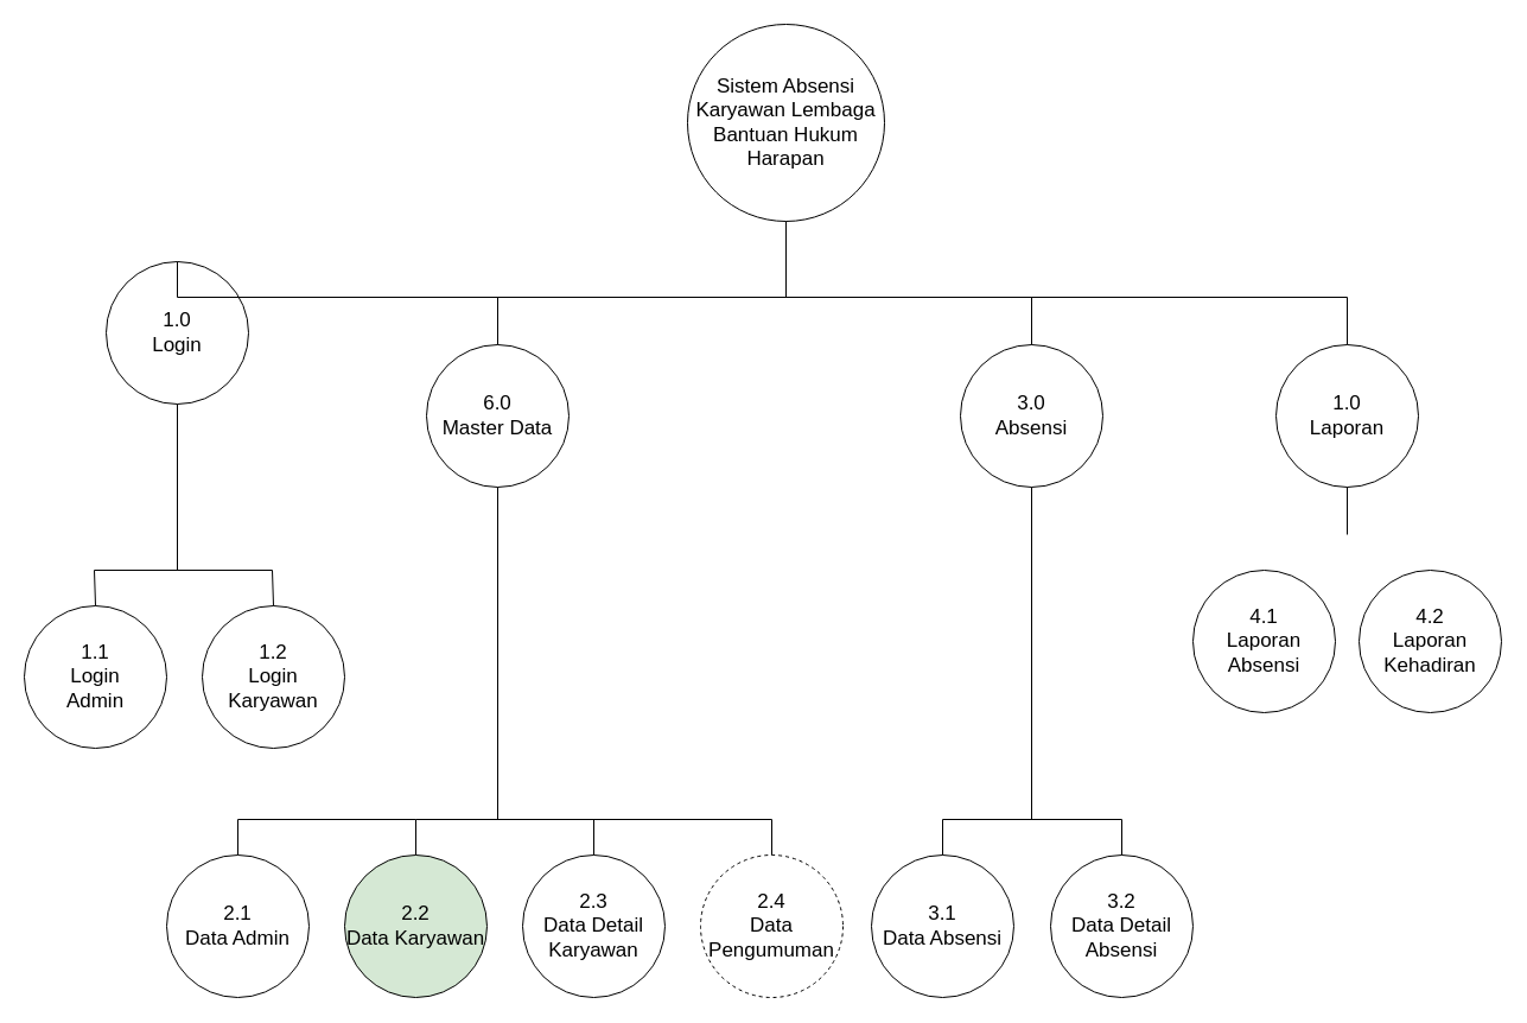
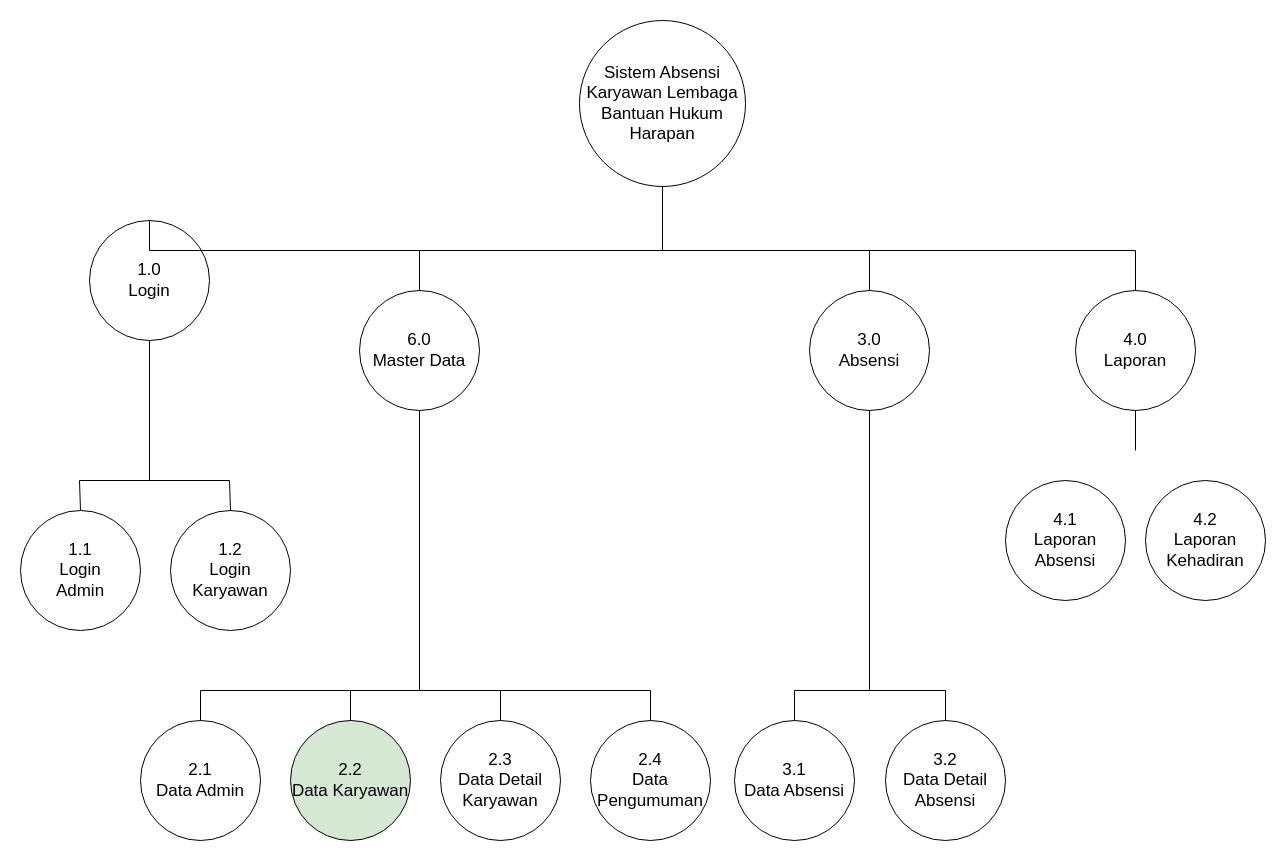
- <mxCell id="4" value="&lt;font style=&quot;font-size: 17px&quot;&gt;1.0&lt;br&gt;Laporan&lt;/font&gt;" style="ellipse;whiteSpace=wrap;html=1;aspect=fixed;" vertex="1" parent="1"><mxGeometry x="1075" y="290" width="120" height="120" as="geometry" /></mxCell>
+ <mxCell id="4" value="&lt;font style=&quot;font-size: 17px&quot;&gt;4.0&lt;br&gt;Laporan&lt;/font&gt;" style="ellipse;whiteSpace=wrap;html=1;aspect=fixed;" vertex="1" parent="1"><mxGeometry x="1075" y="290" width="120" height="120" as="geometry" /></mxCell>
- <mxCell id="13" value="&lt;font style=&quot;font-size: 17px&quot;&gt;2.4&lt;br&gt;Data Pengumuman&lt;/font&gt;" style="ellipse;whiteSpace=wrap;html=1;aspect=fixed;dashed=1;" vertex="1" parent="1"><mxGeometry x="590" y="720" width="120" height="120" as="geometry" /></mxCell>
+ <mxCell id="13" value="&lt;font style=&quot;font-size: 17px&quot;&gt;2.4&lt;br&gt;Data Pengumuman&lt;/font&gt;" style="ellipse;whiteSpace=wrap;html=1;aspect=fixed;" vertex="1" parent="1"><mxGeometry x="590" y="720" width="120" height="120" as="geometry" /></mxCell>
